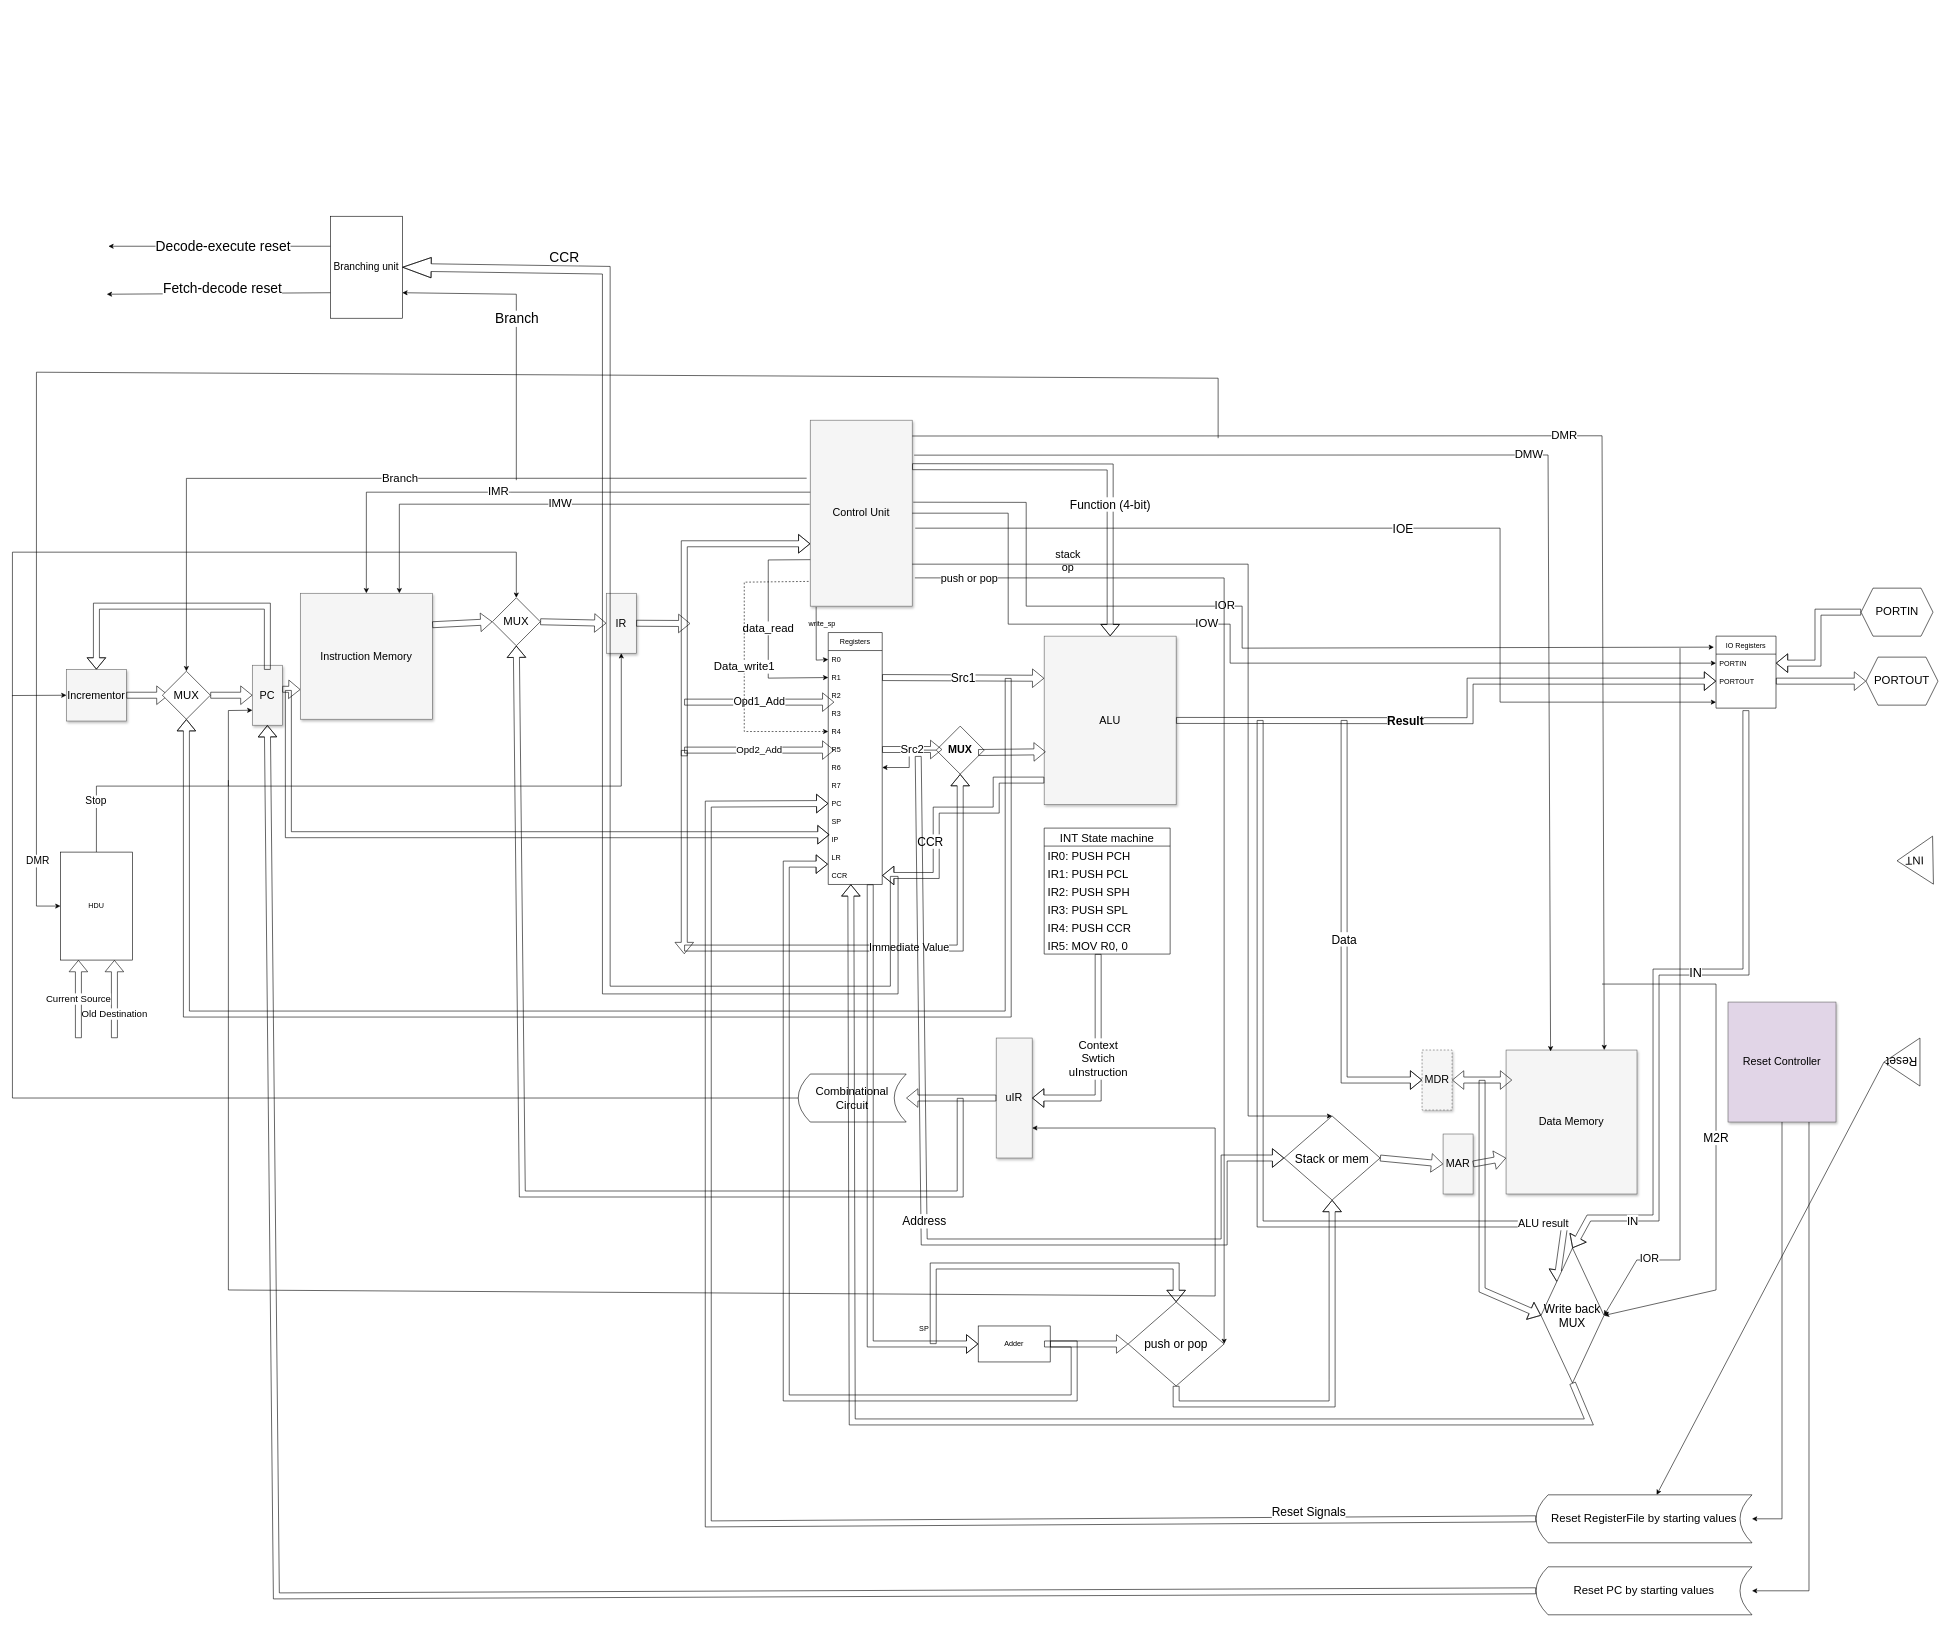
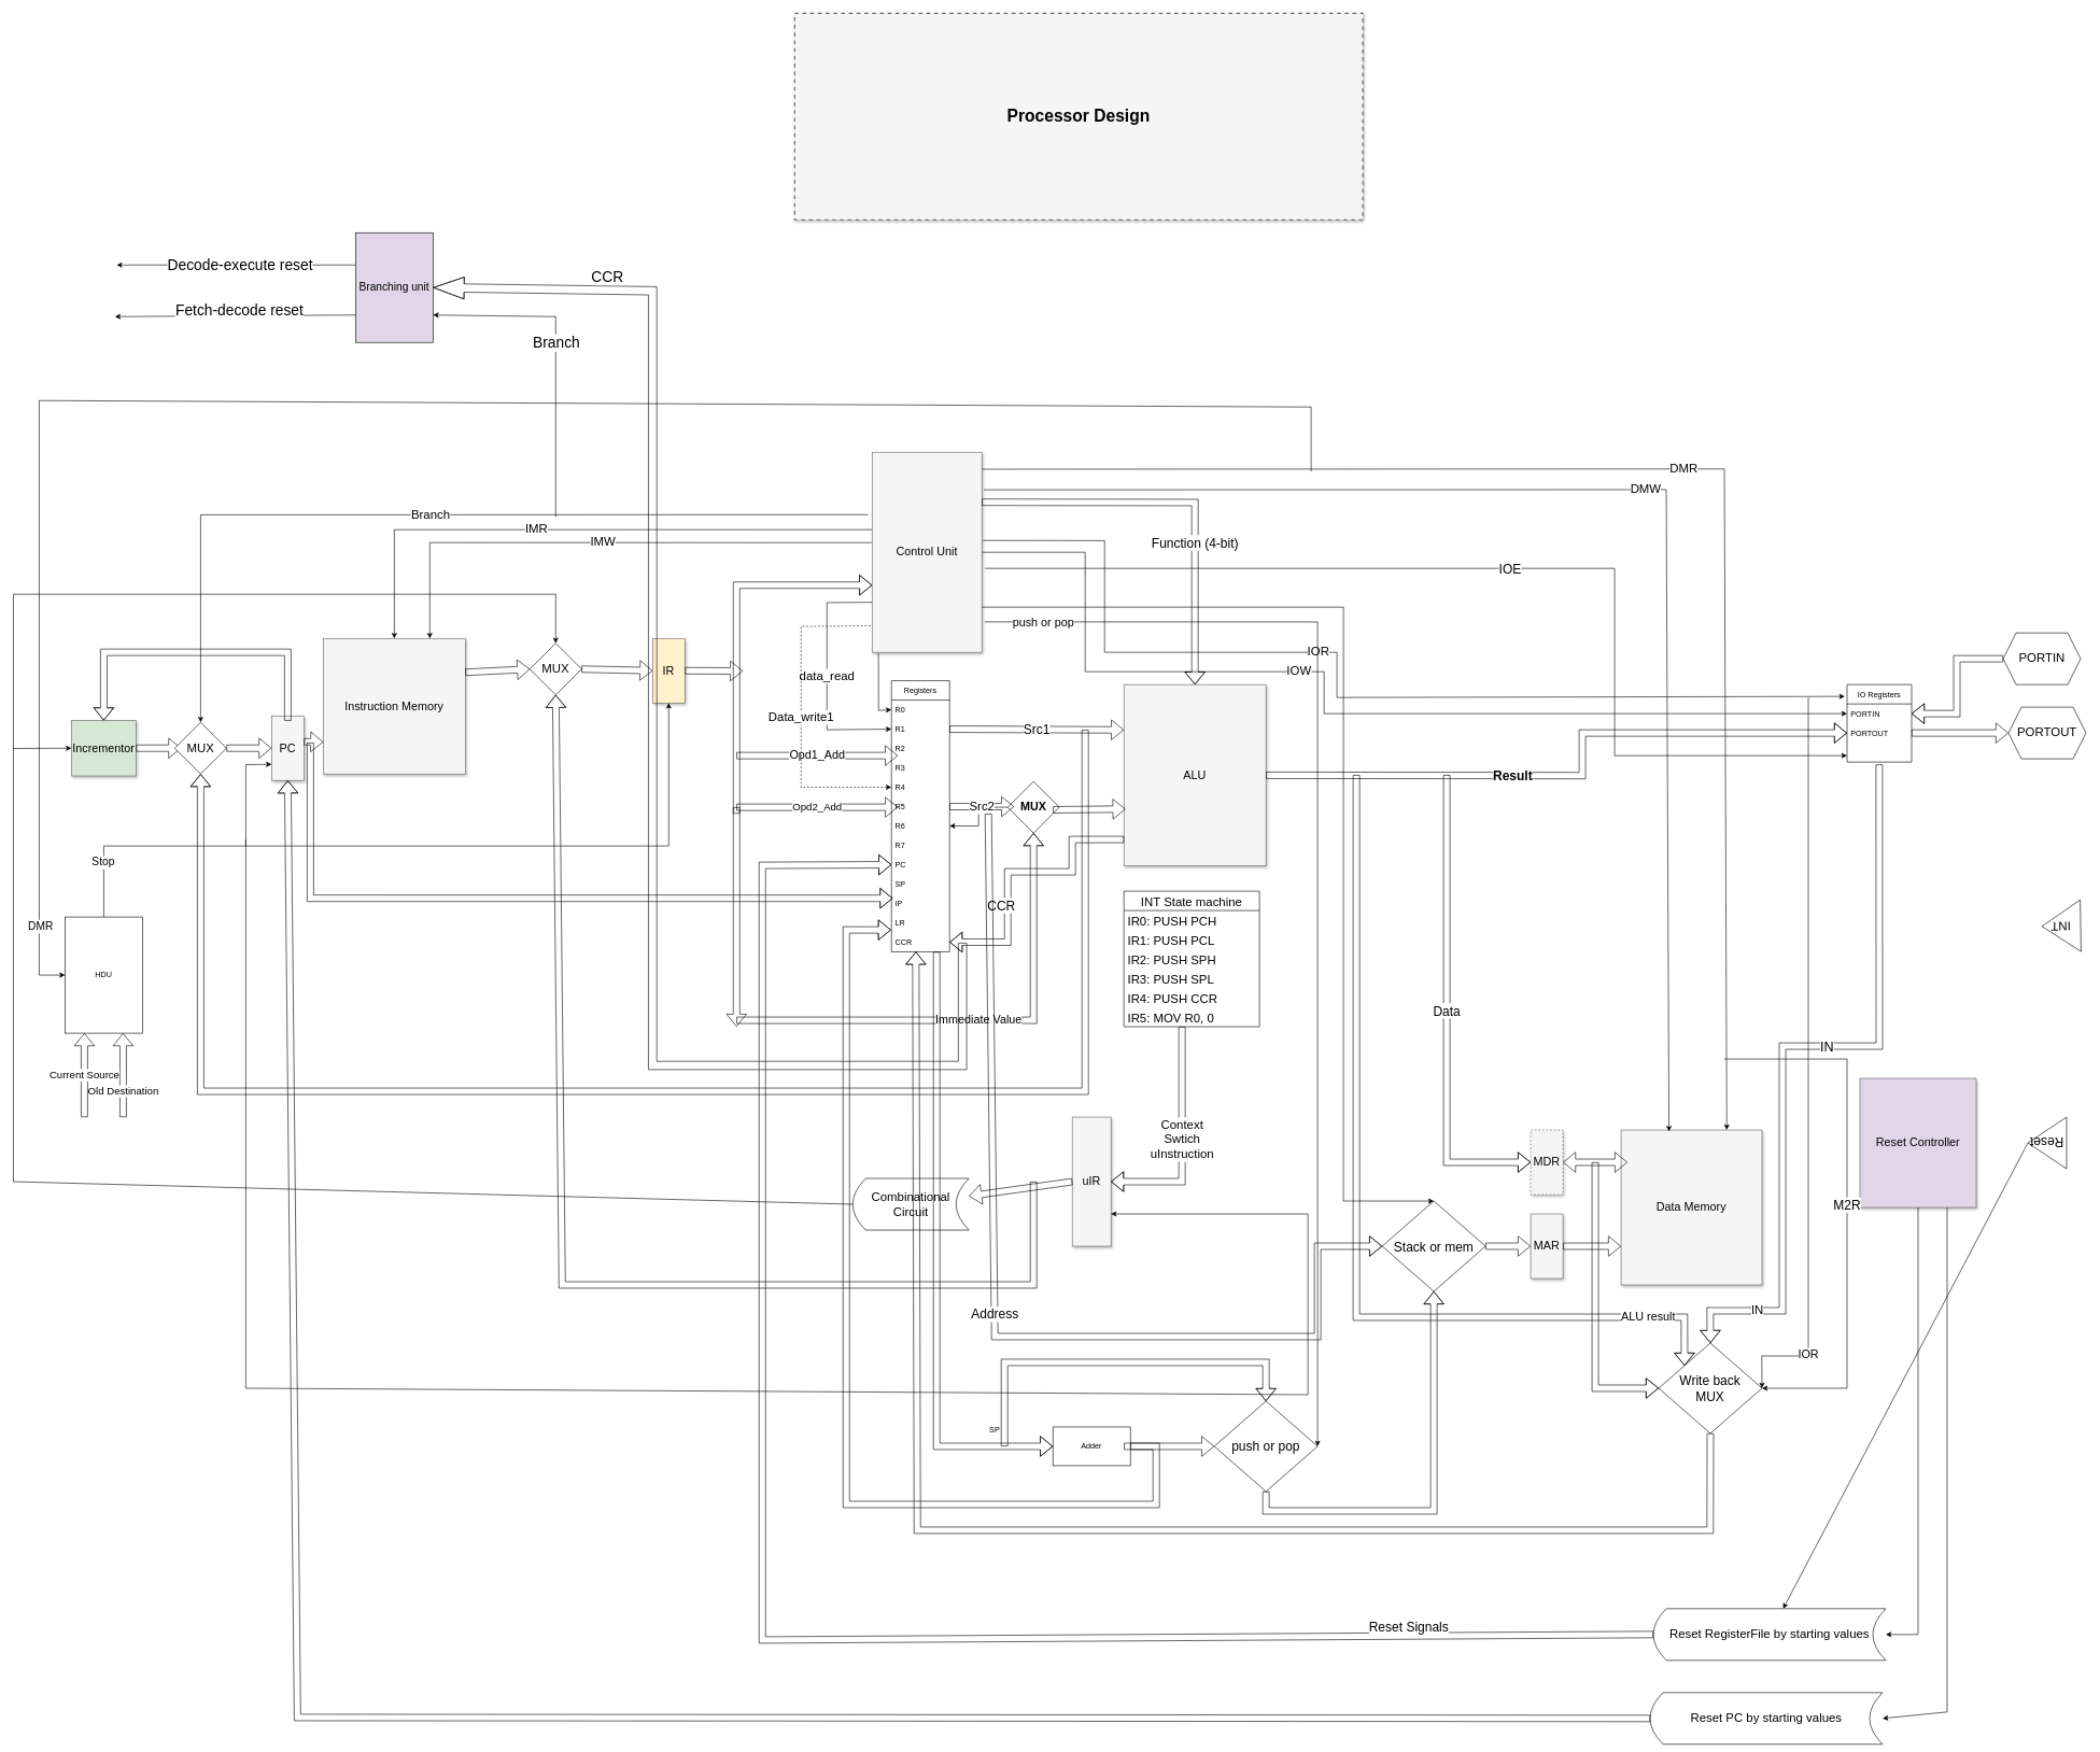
+ <mxCell id="2" value="&lt;font style=&quot;font-size: 26px;&quot;&gt;&lt;b&gt;Processor Design&lt;/b&gt;&lt;/font&gt;" style="whiteSpace=wrap;html=1;shadow=1;fontSize=20;fillColor=#f5f5f5;strokeColor=#666666;strokeWidth=2;dashed=1;" parent="1" vertex="1"><mxGeometry x="1230" y="20" width="880" height="320" as="geometry" /></mxCell>
- <mxCell id="112" value="Branching unit" style="rounded=0;whiteSpace=wrap;html=1;fontSize=17;" parent="1" vertex="1"><mxGeometry x="550" y="360" width="120" height="170" as="geometry" /></mxCell>
+ <mxCell id="112" value="Branching unit" style="rounded=0;whiteSpace=wrap;html=1;fontSize=17;fillColor=#e1d5e7;" parent="1" vertex="1"><mxGeometry x="550" y="360" width="120" height="170" as="geometry" /></mxCell>
- <mxCell id="134" value="&lt;font style=&quot;font-size: 18px;&quot;&gt;stack op&lt;/font&gt;" style="text;html=1;strokeColor=none;fillColor=none;align=center;verticalAlign=middle;whiteSpace=wrap;rounded=0;" parent="1" vertex="1"><mxGeometry x="1750" y="920" width="60" height="30" as="geometry" /></mxCell>
- <mxCell id="25" value="IR" style="whiteSpace=wrap;html=1;shadow=1;fontSize=18;fillColor=#f5f5f5;strokeColor=#666666;" parent="1" vertex="1"><mxGeometry x="1010" y="988.5" width="50" height="100" as="geometry" /></mxCell>
+ <mxCell id="25" value="IR" style="whiteSpace=wrap;html=1;shadow=1;fontSize=18;fillColor=#fff2cc;strokeColor=#666666;" parent="1" vertex="1"><mxGeometry x="1010" y="988.5" width="50" height="100" as="geometry" /></mxCell>
- <mxCell id="125" value="write_sp" style="text;html=1;strokeColor=none;fillColor=none;align=center;verticalAlign=middle;whiteSpace=wrap;rounded=0;" parent="1" vertex="1"><mxGeometry x="1340" y="1024" width="60" height="30" as="geometry" /></mxCell>
- <mxCell id="47" value="Incrementor" style="whiteSpace=wrap;html=1;shadow=1;fontSize=18;fillColor=#f5f5f5;strokeColor=#666666;" parent="1" vertex="1"><mxGeometry x="110" y="1115.5" width="100" height="86" as="geometry" /></mxCell>
+ <mxCell id="47" value="Incrementor" style="whiteSpace=wrap;html=1;shadow=1;fontSize=18;fillColor=#d5e8d4;strokeColor=#666666;" parent="1" vertex="1"><mxGeometry x="110" y="1115.5" width="100" height="86" as="geometry" /></mxCell>
- <mxCell id="74" value="Combinational&lt;br&gt;Circuit" style="shape=dataStorage;whiteSpace=wrap;html=1;fixedSize=1;fontSize=19;" parent="1" vertex="1"><mxGeometry x="1330" y="1790" width="180" height="80" as="geometry" /></mxCell>
+ <mxCell id="74" value="Combinational&lt;br&gt;Circuit" style="shape=dataStorage;whiteSpace=wrap;html=1;fixedSize=1;fontSize=19;" parent="1" vertex="1"><mxGeometry x="1320" y="1825" width="180" height="80" as="geometry" /></mxCell>
- <mxCell id="28" value="MAR" style="whiteSpace=wrap;html=1;shadow=1;fontSize=18;fillColor=#f5f5f5;strokeColor=#666666;" parent="1" vertex="1"><mxGeometry x="2405" y="1890" width="50" height="100" as="geometry" /></mxCell>
+ <mxCell id="28" value="MAR" style="whiteSpace=wrap;html=1;shadow=1;fontSize=18;fillColor=#f5f5f5;strokeColor=#666666;" parent="1" vertex="1"><mxGeometry x="2370" y="1880" width="50" height="100" as="geometry" /></mxCell>
- <mxCell id="85" value="Write back&lt;br&gt;MUX" style="rhombus;whiteSpace=wrap;html=1;fontSize=20;" parent="1" vertex="1"><mxGeometry x="2568.25" y="2080" width="105" height="225" as="geometry" /></mxCell>
+ <mxCell id="85" value="Write back&lt;br&gt;MUX" style="rhombus;whiteSpace=wrap;html=1;fontSize=20;" parent="1" vertex="1"><mxGeometry x="2568.25" y="2080" width="160" height="140" as="geometry" /></mxCell>
- <mxCell id="91" value="Reset PC by starting values" style="shape=dataStorage;whiteSpace=wrap;html=1;fixedSize=1;fontSize=19;" parent="1" vertex="1"><mxGeometry x="2560" y="2611.5" width="360" height="80" as="geometry" /></mxCell>
+ <mxCell id="91" value="Reset PC by starting values" style="shape=dataStorage;whiteSpace=wrap;html=1;fixedSize=1;fontSize=19;" parent="1" vertex="1"><mxGeometry x="2555" y="2621.5" width="360" height="80" as="geometry" /></mxCell>
